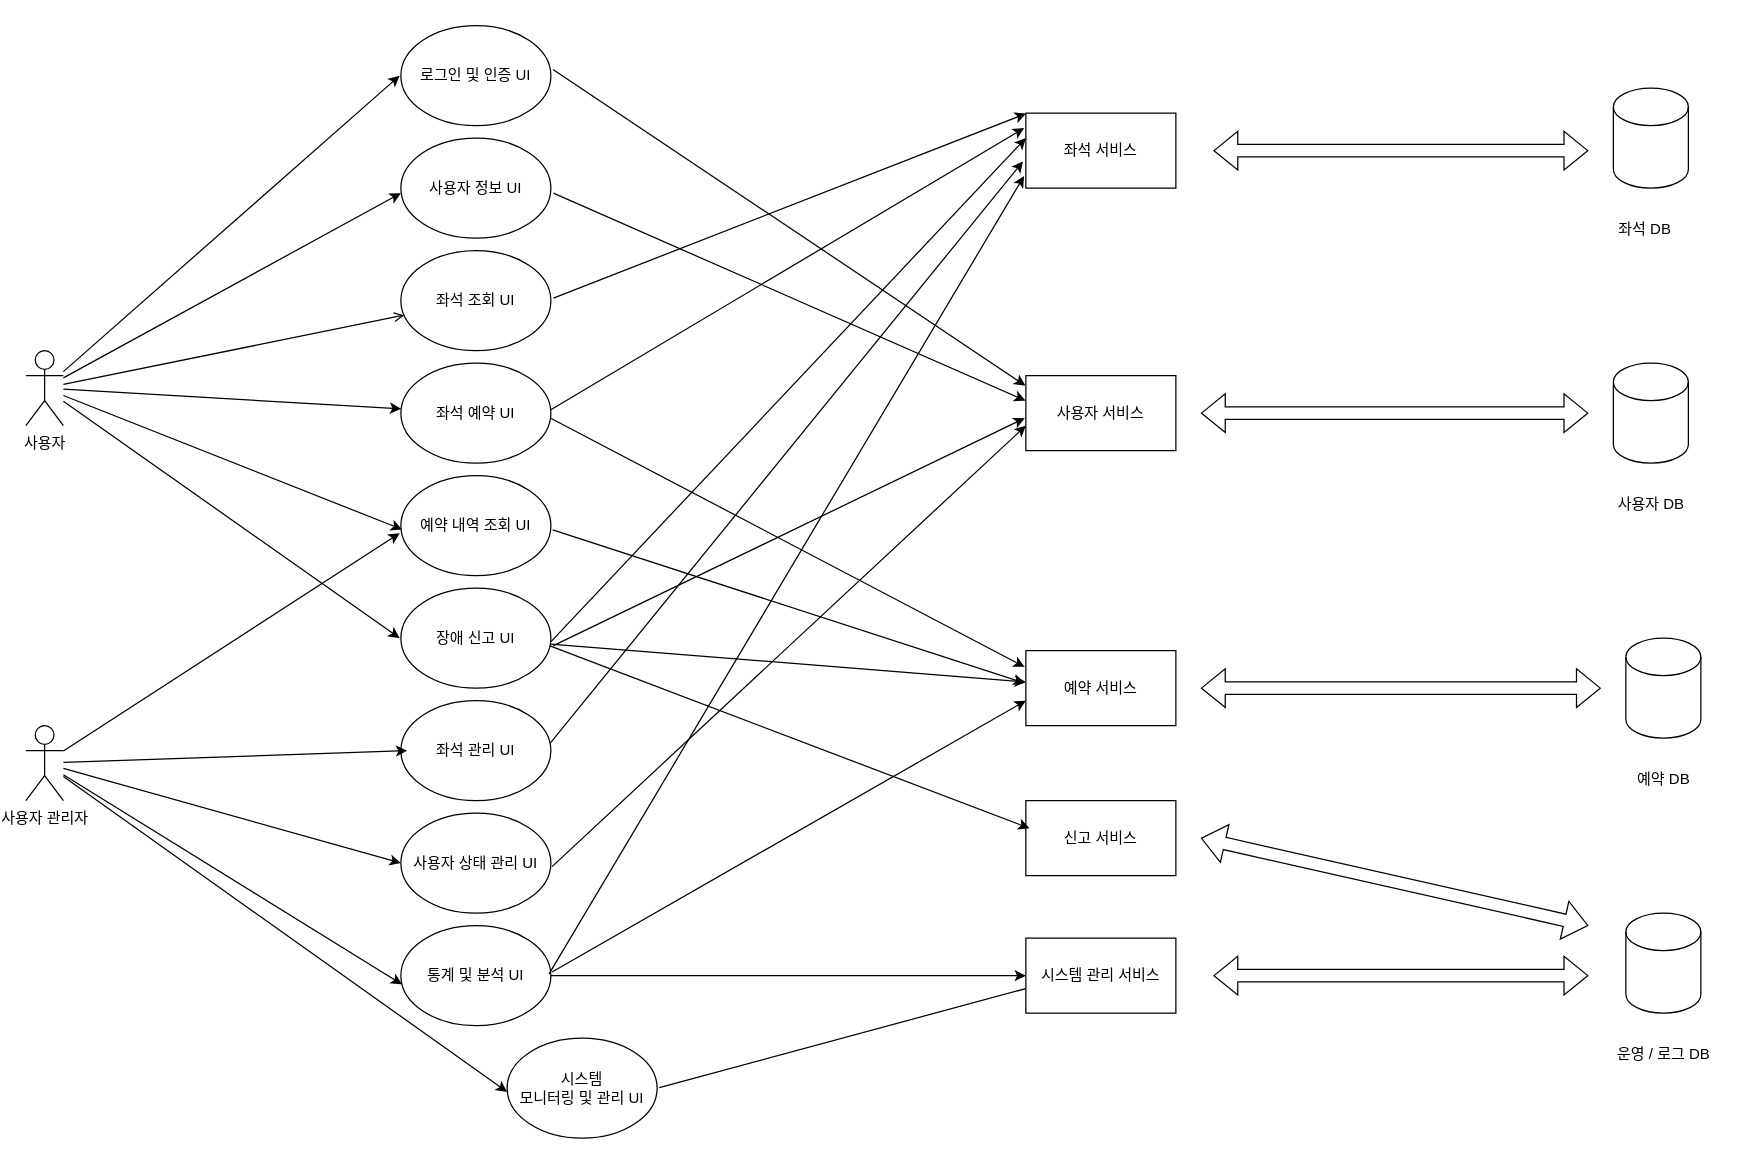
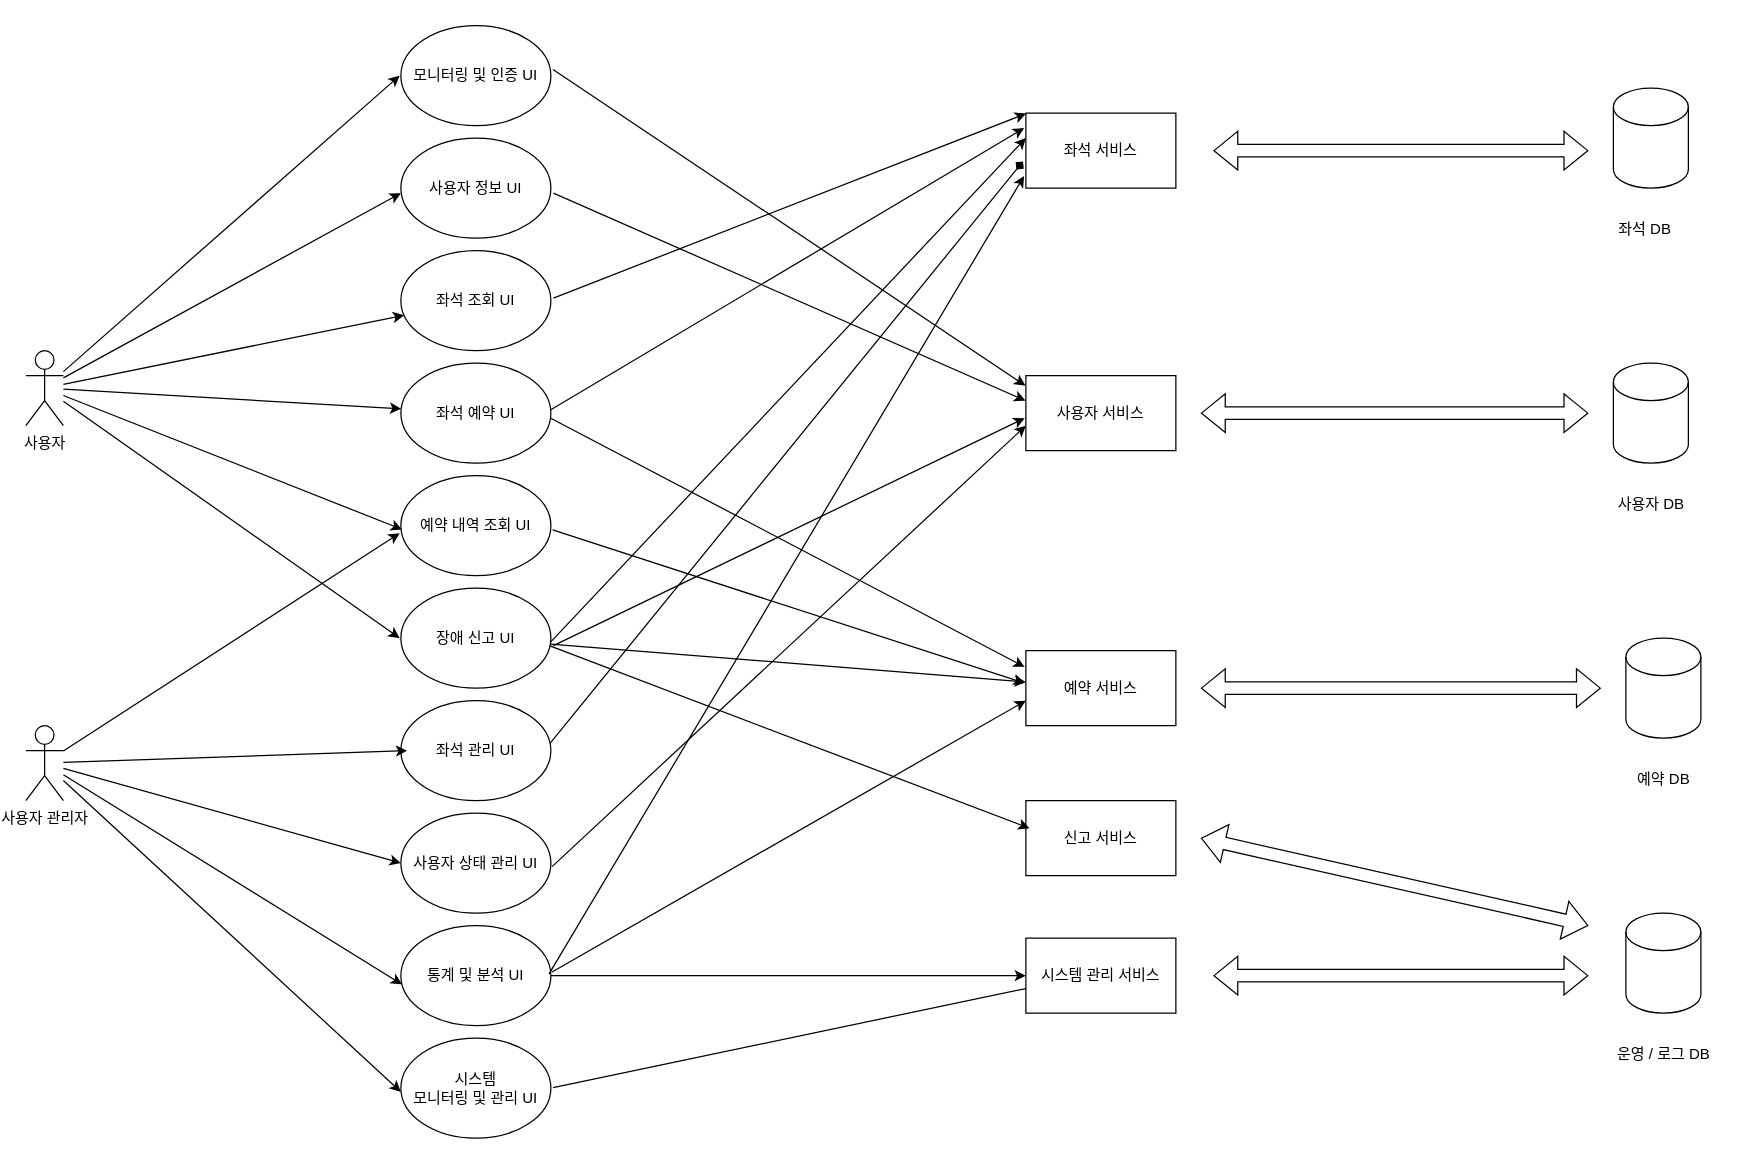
- <mxCell id="9" value="로그인 및 인증 UI" style="ellipse;whiteSpace=wrap;html=1;" vertex="1" parent="1"><mxGeometry x="320" y="20" width="120" height="80" as="geometry" /></mxCell>
+ <mxCell id="9" value="모니터링 및 인증 UI" style="ellipse;whiteSpace=wrap;html=1;" vertex="1" parent="1"><mxGeometry x="320" y="20" width="120" height="80" as="geometry" /></mxCell>
- <mxCell id="11" style="rounded=0;orthogonalLoop=1;jettySize=auto;html=1;entryX=-0.019;entryY=0.644;entryDx=0;entryDy=0;entryPerimeter=0;exitX=0.981;exitY=0.452;exitDx=0;exitDy=0;exitPerimeter=0;strokeColor=light-dark(#000000,#6AFF01);" edge="1" parent="1" source="12" target="19"><mxGeometry relative="1" as="geometry"><mxPoint x="419.998" y="565.44" as="sourcePoint" /><mxPoint x="783.54" y="150" as="targetPoint" /></mxGeometry></mxCell>
+ <mxCell id="11" style="rounded=0;orthogonalLoop=1;jettySize=auto;html=1;entryX=-0.019;entryY=0.644;entryDx=0;entryDy=0;entryPerimeter=0;exitX=0.981;exitY=0.452;exitDx=0;exitDy=0;exitPerimeter=0;strokeColor=light-dark(#000000,#6AFF01);endArrow=diamond;" edge="1" parent="1" source="12" target="19"><mxGeometry relative="1" as="geometry"><mxPoint x="419.998" y="565.44" as="sourcePoint" /><mxPoint x="783.54" y="150" as="targetPoint" /></mxGeometry></mxCell>
- <mxCell id="2" style="rounded=0;orthogonalLoop=1;jettySize=auto;html=1;endArrow=open;" edge="1" parent="1" source="4" target="6"><mxGeometry relative="1" as="geometry" /></mxCell>
+ <mxCell id="2" style="rounded=0;orthogonalLoop=1;jettySize=auto;html=1;" edge="1" parent="1" source="4" target="6"><mxGeometry relative="1" as="geometry" /></mxCell>
- <mxCell id="15" value="&lt;div&gt;시스템&lt;/div&gt;모니터링 및 관리 UI" style="ellipse;whiteSpace=wrap;html=1;" vertex="1" parent="1"><mxGeometry x="405" y="830" width="120" height="80" as="geometry" /></mxCell>
+ <mxCell id="15" value="&lt;div&gt;시스템&lt;/div&gt;모니터링 및 관리 UI" style="ellipse;whiteSpace=wrap;html=1;" vertex="1" parent="1"><mxGeometry x="320" y="830" width="120" height="80" as="geometry" /></mxCell>
